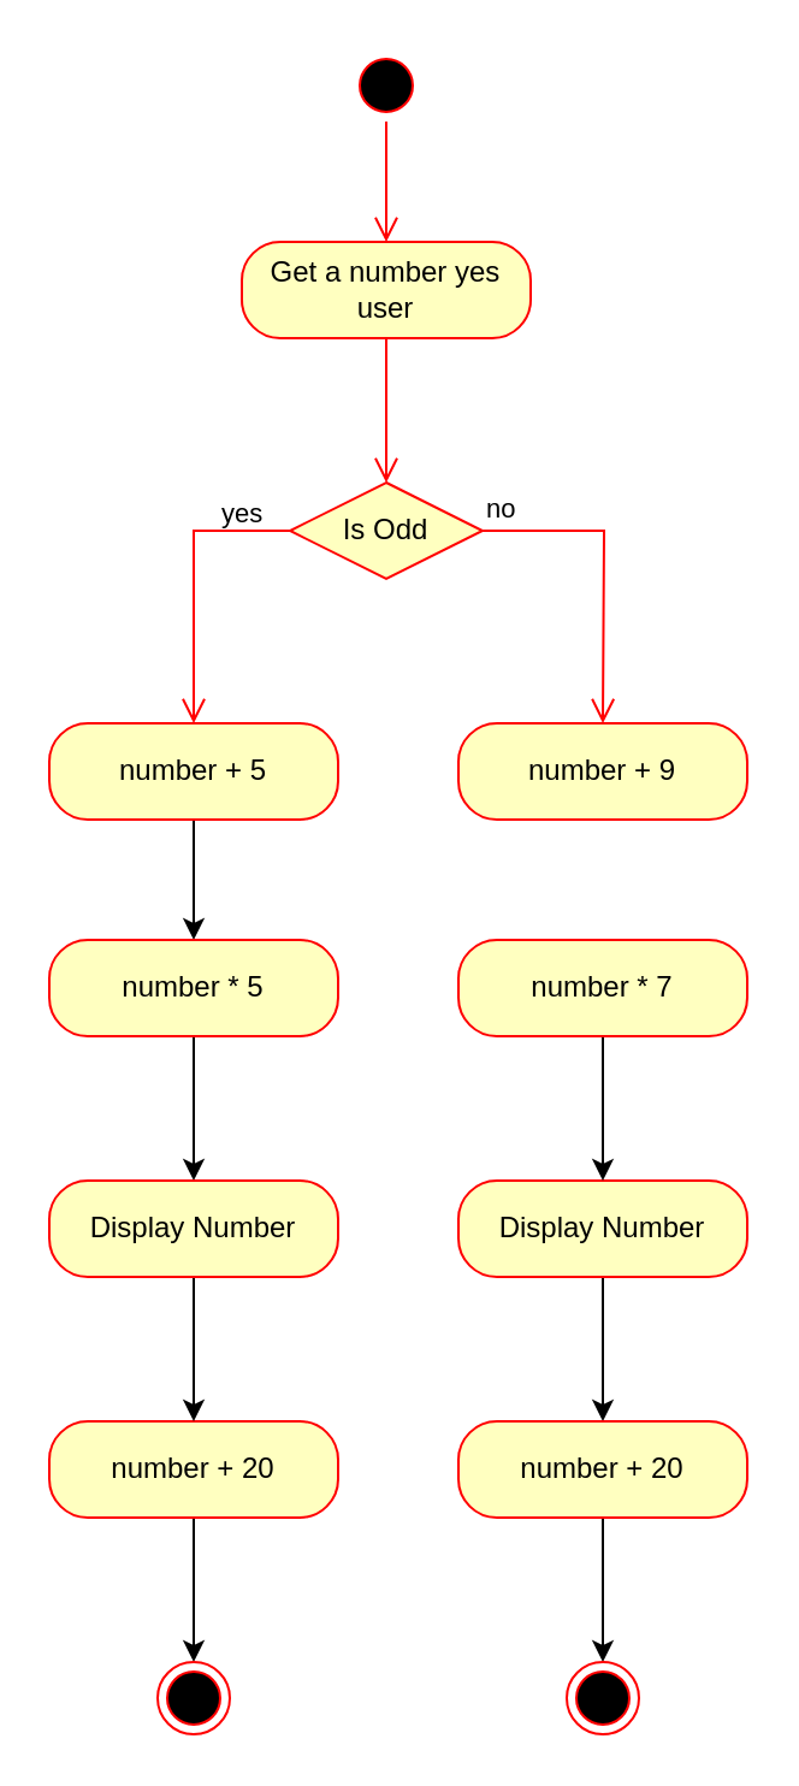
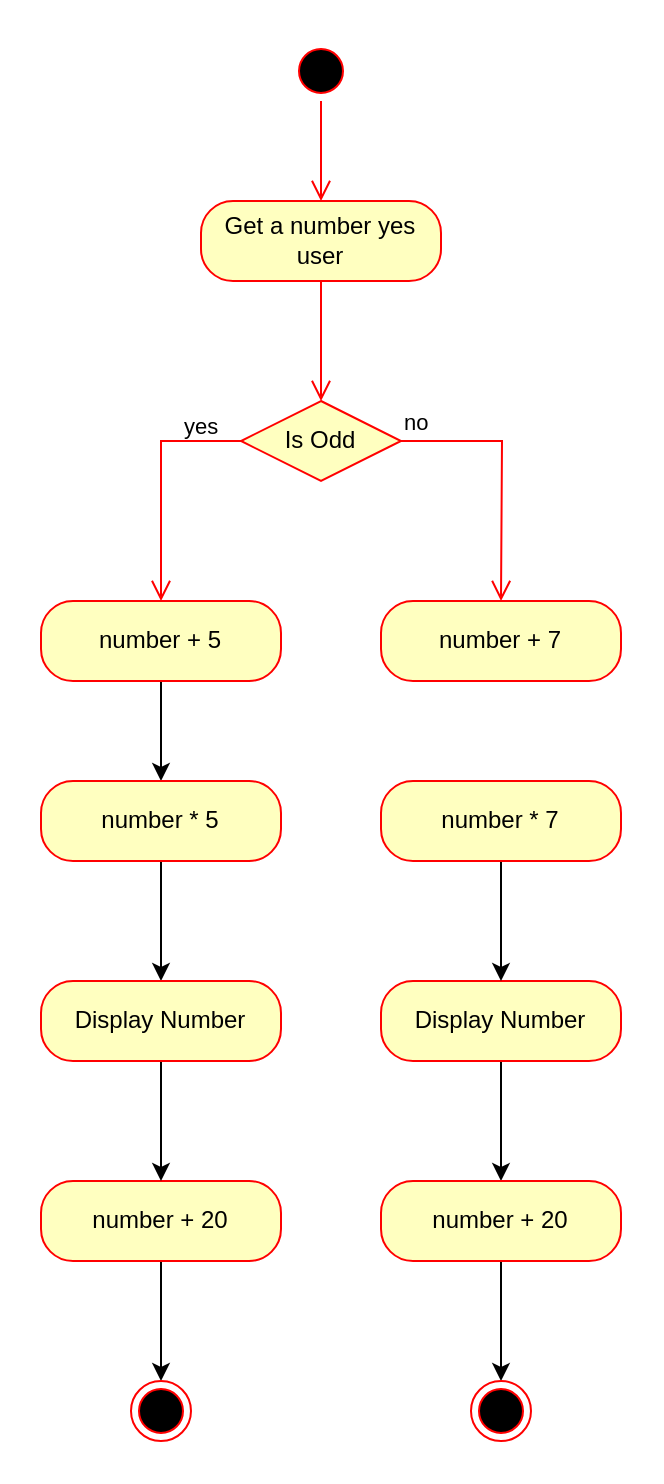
- <mxCell id="19" value="number + 9" style="rounded=1;whiteSpace=wrap;html=1;arcSize=40;fontColor=#000000;fillColor=#ffffc0;strokeColor=#ff0000;" vertex="1" parent="1"><mxGeometry x="190" y="300" width="120" height="40" as="geometry" /></mxCell>
+ <mxCell id="19" value="number + 7" style="rounded=1;whiteSpace=wrap;html=1;arcSize=40;fontColor=#000000;fillColor=#ffffc0;strokeColor=#ff0000;" vertex="1" parent="1"><mxGeometry x="190" y="300" width="120" height="40" as="geometry" /></mxCell>
